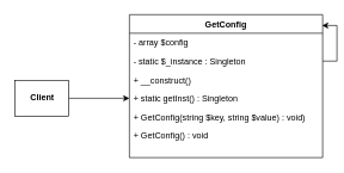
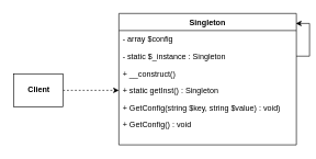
- <mxCell id="2" value="GetConfig" style="swimlane;fontStyle=1;childLayout=stackLayout;horizontal=1;startSize=26;fillColor=none;horizontalStack=0;resizeParent=1;resizeParentMax=0;resizeLast=0;collapsible=1;marginBottom=0;" vertex="1" parent="1"><mxGeometry x="180" y="20" width="270" height="200" as="geometry" /></mxCell>
+ <mxCell id="2" value="Singleton" style="swimlane;fontStyle=1;childLayout=stackLayout;horizontal=1;startSize=26;fillColor=none;horizontalStack=0;resizeParent=1;resizeParentMax=0;resizeLast=0;collapsible=1;marginBottom=0;" vertex="1" parent="1"><mxGeometry x="180" y="20" width="270" height="200" as="geometry" /></mxCell>
- <mxCell id="10" style="edgeStyle=orthogonalEdgeStyle;rounded=0;orthogonalLoop=1;jettySize=auto;html=1;entryX=0;entryY=0.5;entryDx=0;entryDy=0;" edge="1" parent="1" source="11" target="7"><mxGeometry relative="1" as="geometry" /></mxCell>
+ <mxCell id="10" style="edgeStyle=orthogonalEdgeStyle;rounded=0;orthogonalLoop=1;jettySize=auto;html=1;entryX=0;entryY=0.5;entryDx=0;entryDy=0;dashed=1;" edge="1" parent="1" source="11" target="7"><mxGeometry relative="1" as="geometry" /></mxCell>
